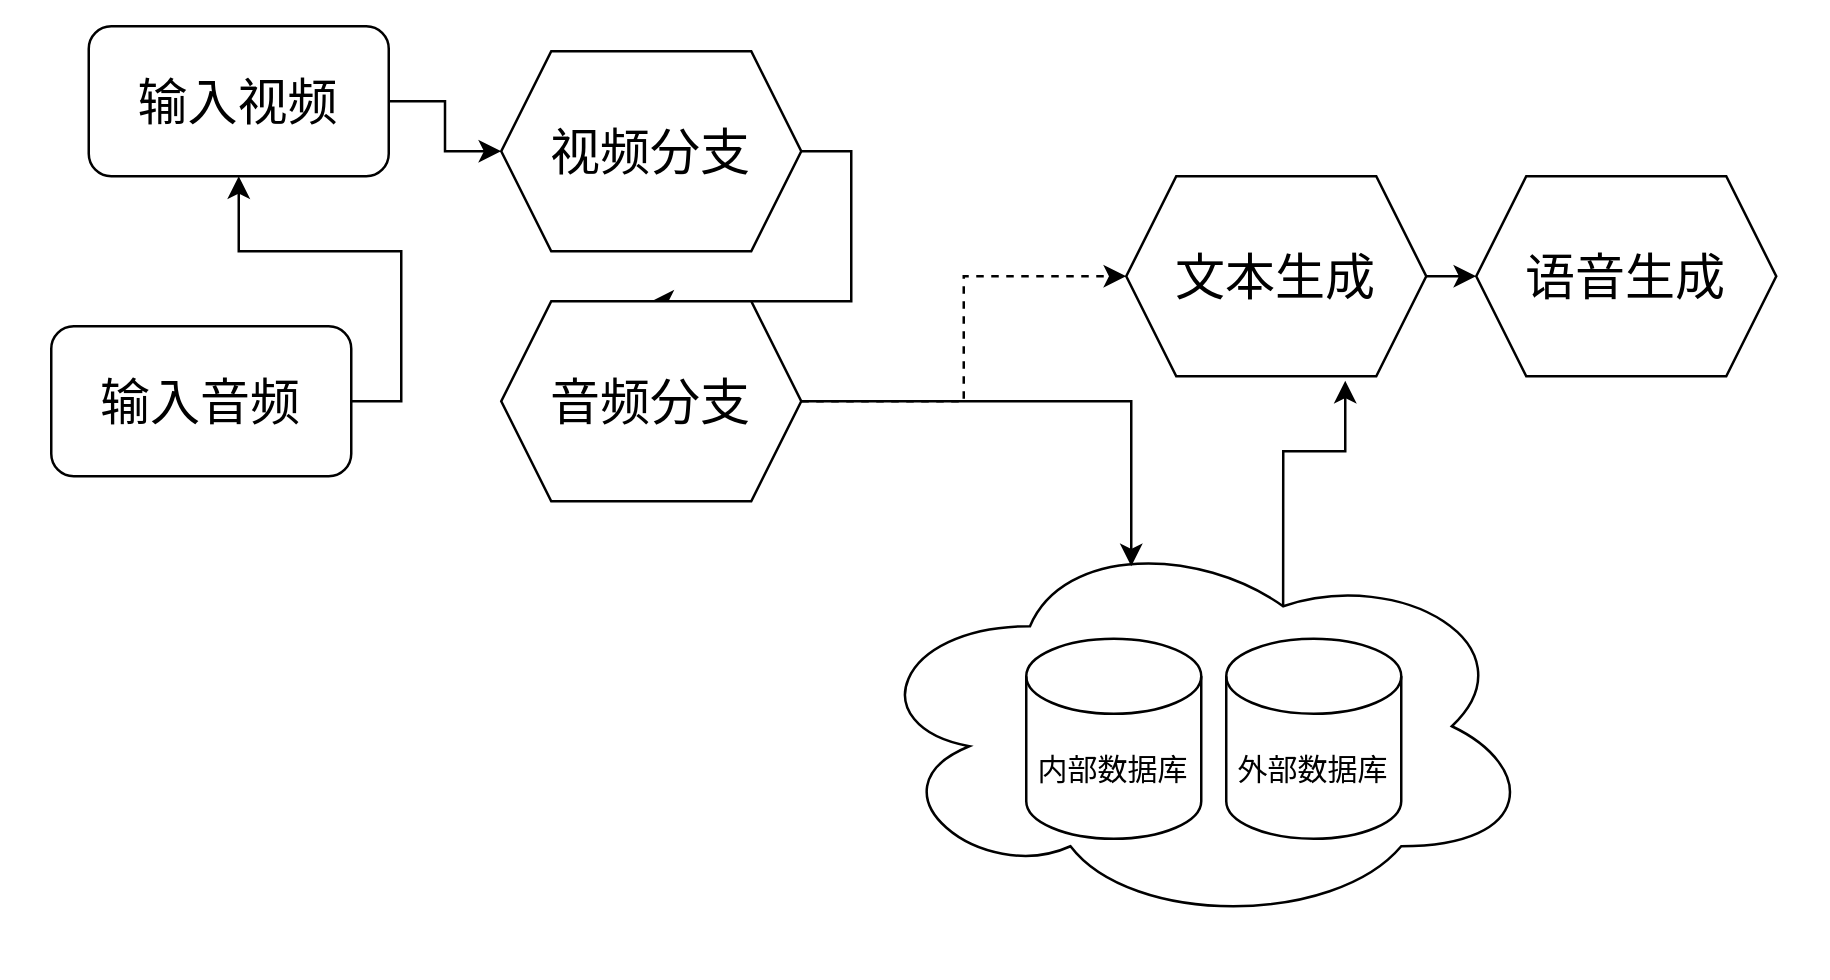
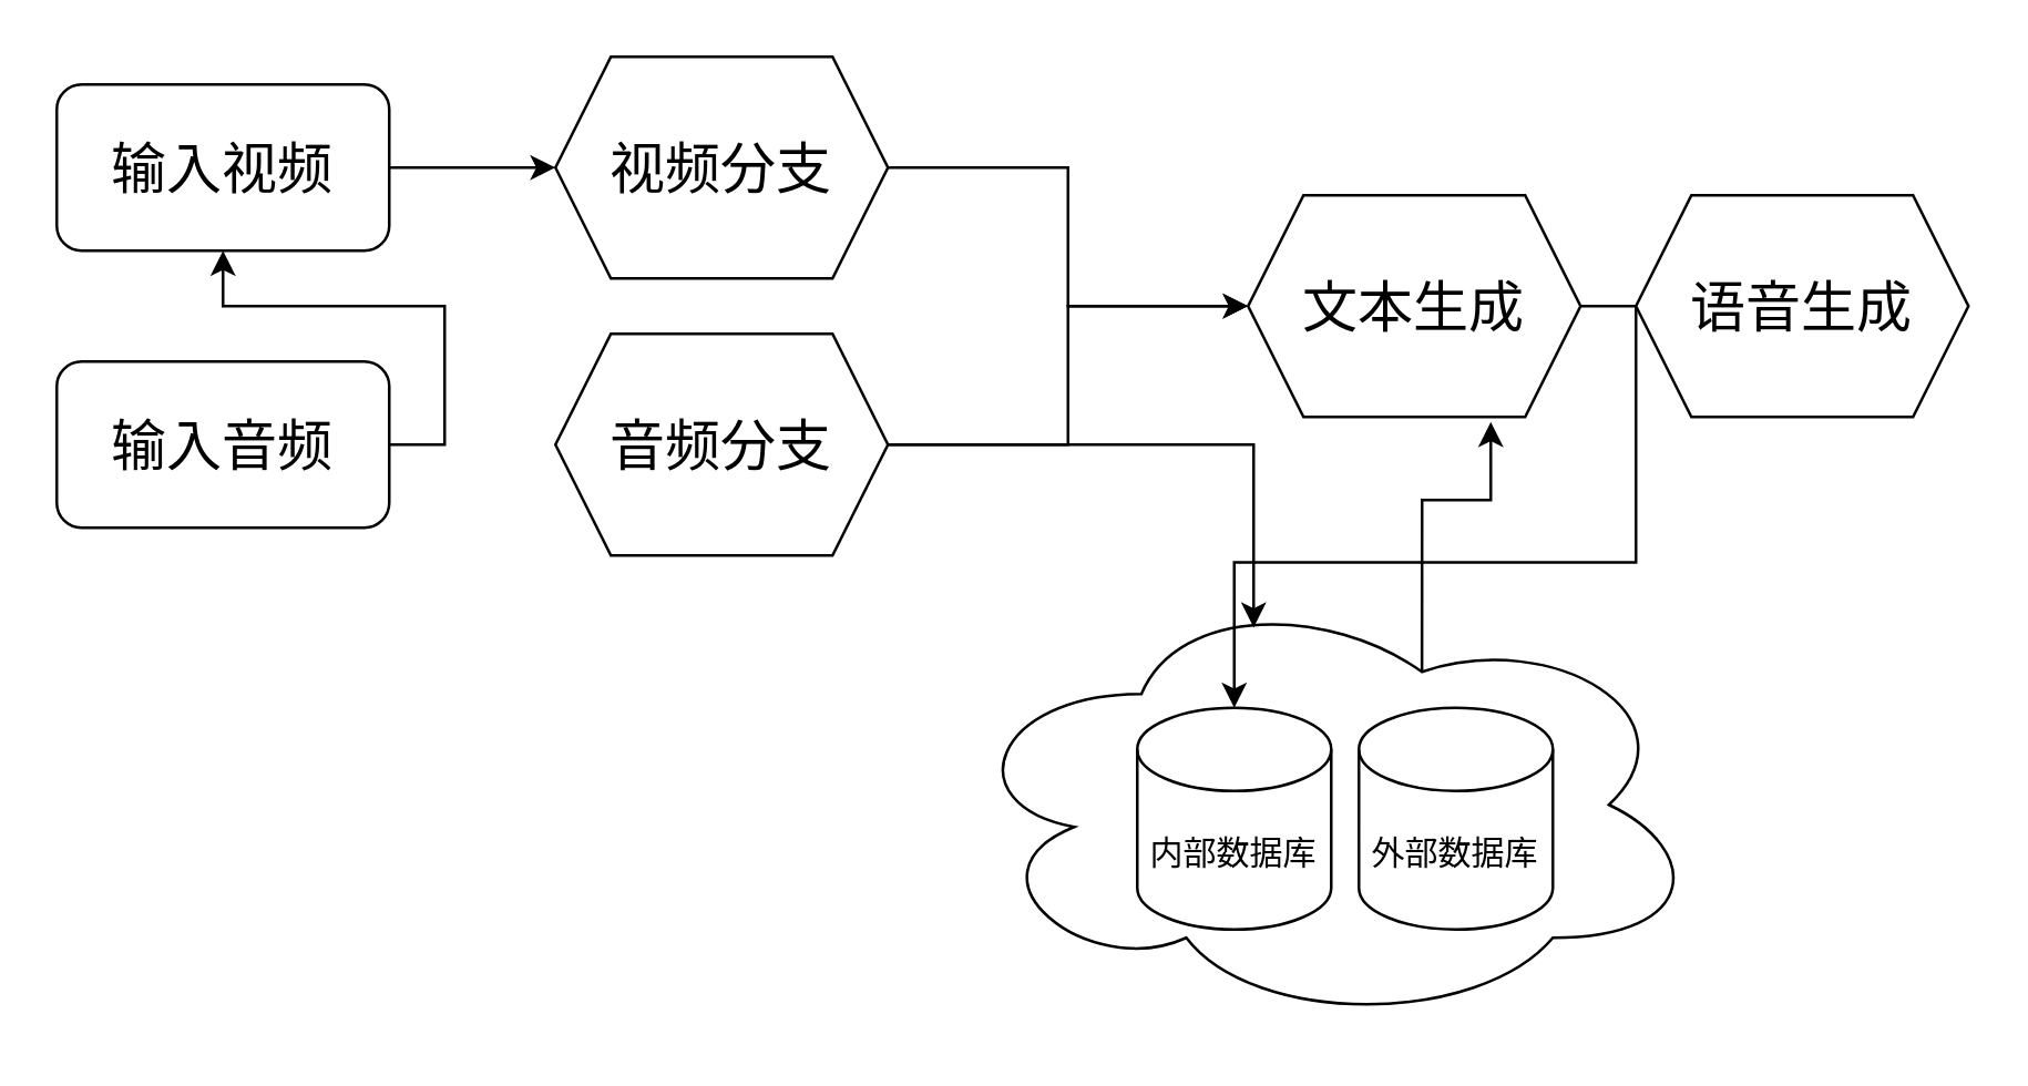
- <mxCell id="3" value="&lt;font style=&quot;font-size: 20px;&quot;&gt;输入视频&lt;/font&gt;" style="rounded=1;whiteSpace=wrap;html=1;" vertex="1" parent="1"><mxGeometry x="35" y="10" width="120" height="60" as="geometry" /></mxCell>
+ <mxCell id="3" value="&lt;font style=&quot;font-size: 20px;&quot;&gt;输入视频&lt;/font&gt;" style="rounded=1;whiteSpace=wrap;html=1;" vertex="1" parent="1"><mxGeometry x="20" y="30" width="120" height="60" as="geometry" /></mxCell>
- <mxCell id="9" style="edgeStyle=orthogonalEdgeStyle;rounded=0;orthogonalLoop=1;jettySize=auto;html=1;exitX=1;exitY=0.5;exitDx=0;exitDy=0;" edge="1" parent="1" source="10" target="12"><mxGeometry relative="1" as="geometry" /></mxCell>
+ <mxCell id="9" style="edgeStyle=orthogonalEdgeStyle;rounded=0;orthogonalLoop=1;jettySize=auto;html=1;exitX=1;exitY=0.5;exitDx=0;exitDy=0;entryX=0;entryY=0.5;entryDx=0;entryDy=0;" edge="1" parent="1" source="10" target="14"><mxGeometry relative="1" as="geometry" /></mxCell>
- <mxCell id="13" style="edgeStyle=orthogonalEdgeStyle;rounded=0;orthogonalLoop=1;jettySize=auto;html=1;exitX=1;exitY=0.5;exitDx=0;exitDy=0;entryX=0;entryY=0.5;entryDx=0;entryDy=0;" edge="1" parent="1" source="14" target="16"><mxGeometry relative="1" as="geometry" /></mxCell>
+ <mxCell id="13" style="edgeStyle=orthogonalEdgeStyle;rounded=0;orthogonalLoop=1;jettySize=auto;html=1;exitX=1;exitY=0.5;exitDx=0;exitDy=0;" edge="1" parent="1" source="14" target="7"><mxGeometry relative="1" as="geometry" /></mxCell>
- <mxCell id="11" style="edgeStyle=orthogonalEdgeStyle;rounded=0;orthogonalLoop=1;jettySize=auto;html=1;exitX=1;exitY=0.5;exitDx=0;exitDy=0;entryX=0;entryY=0.5;entryDx=0;entryDy=0;dashed=1;" edge="1" parent="1" source="12" target="14"><mxGeometry relative="1" as="geometry" /></mxCell>
+ <mxCell id="11" style="edgeStyle=orthogonalEdgeStyle;rounded=0;orthogonalLoop=1;jettySize=auto;html=1;exitX=1;exitY=0.5;exitDx=0;exitDy=0;entryX=0;entryY=0.5;entryDx=0;entryDy=0;" edge="1" parent="1" source="12" target="14"><mxGeometry relative="1" as="geometry" /></mxCell>
